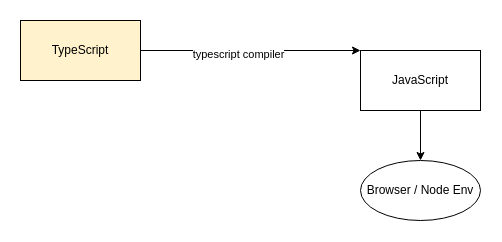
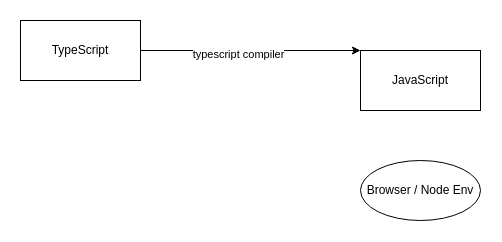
- <mxCell id="4" value="TypeScript" style="rounded=0;whiteSpace=wrap;html=1;fillColor=#fff2cc;" parent="1" vertex="1"><mxGeometry x="20" y="20" width="120" height="60" as="geometry" /></mxCell>
+ <mxCell id="4" value="TypeScript" style="rounded=0;whiteSpace=wrap;html=1;" parent="1" vertex="1"><mxGeometry x="20" y="20" width="120" height="60" as="geometry" /></mxCell>
- <mxCell id="5" value="" style="edgeStyle=orthogonalEdgeStyle;rounded=0;orthogonalLoop=1;jettySize=auto;html=1;" parent="1" source="6" target="7" edge="1"><mxGeometry relative="1" as="geometry" /></mxCell>
